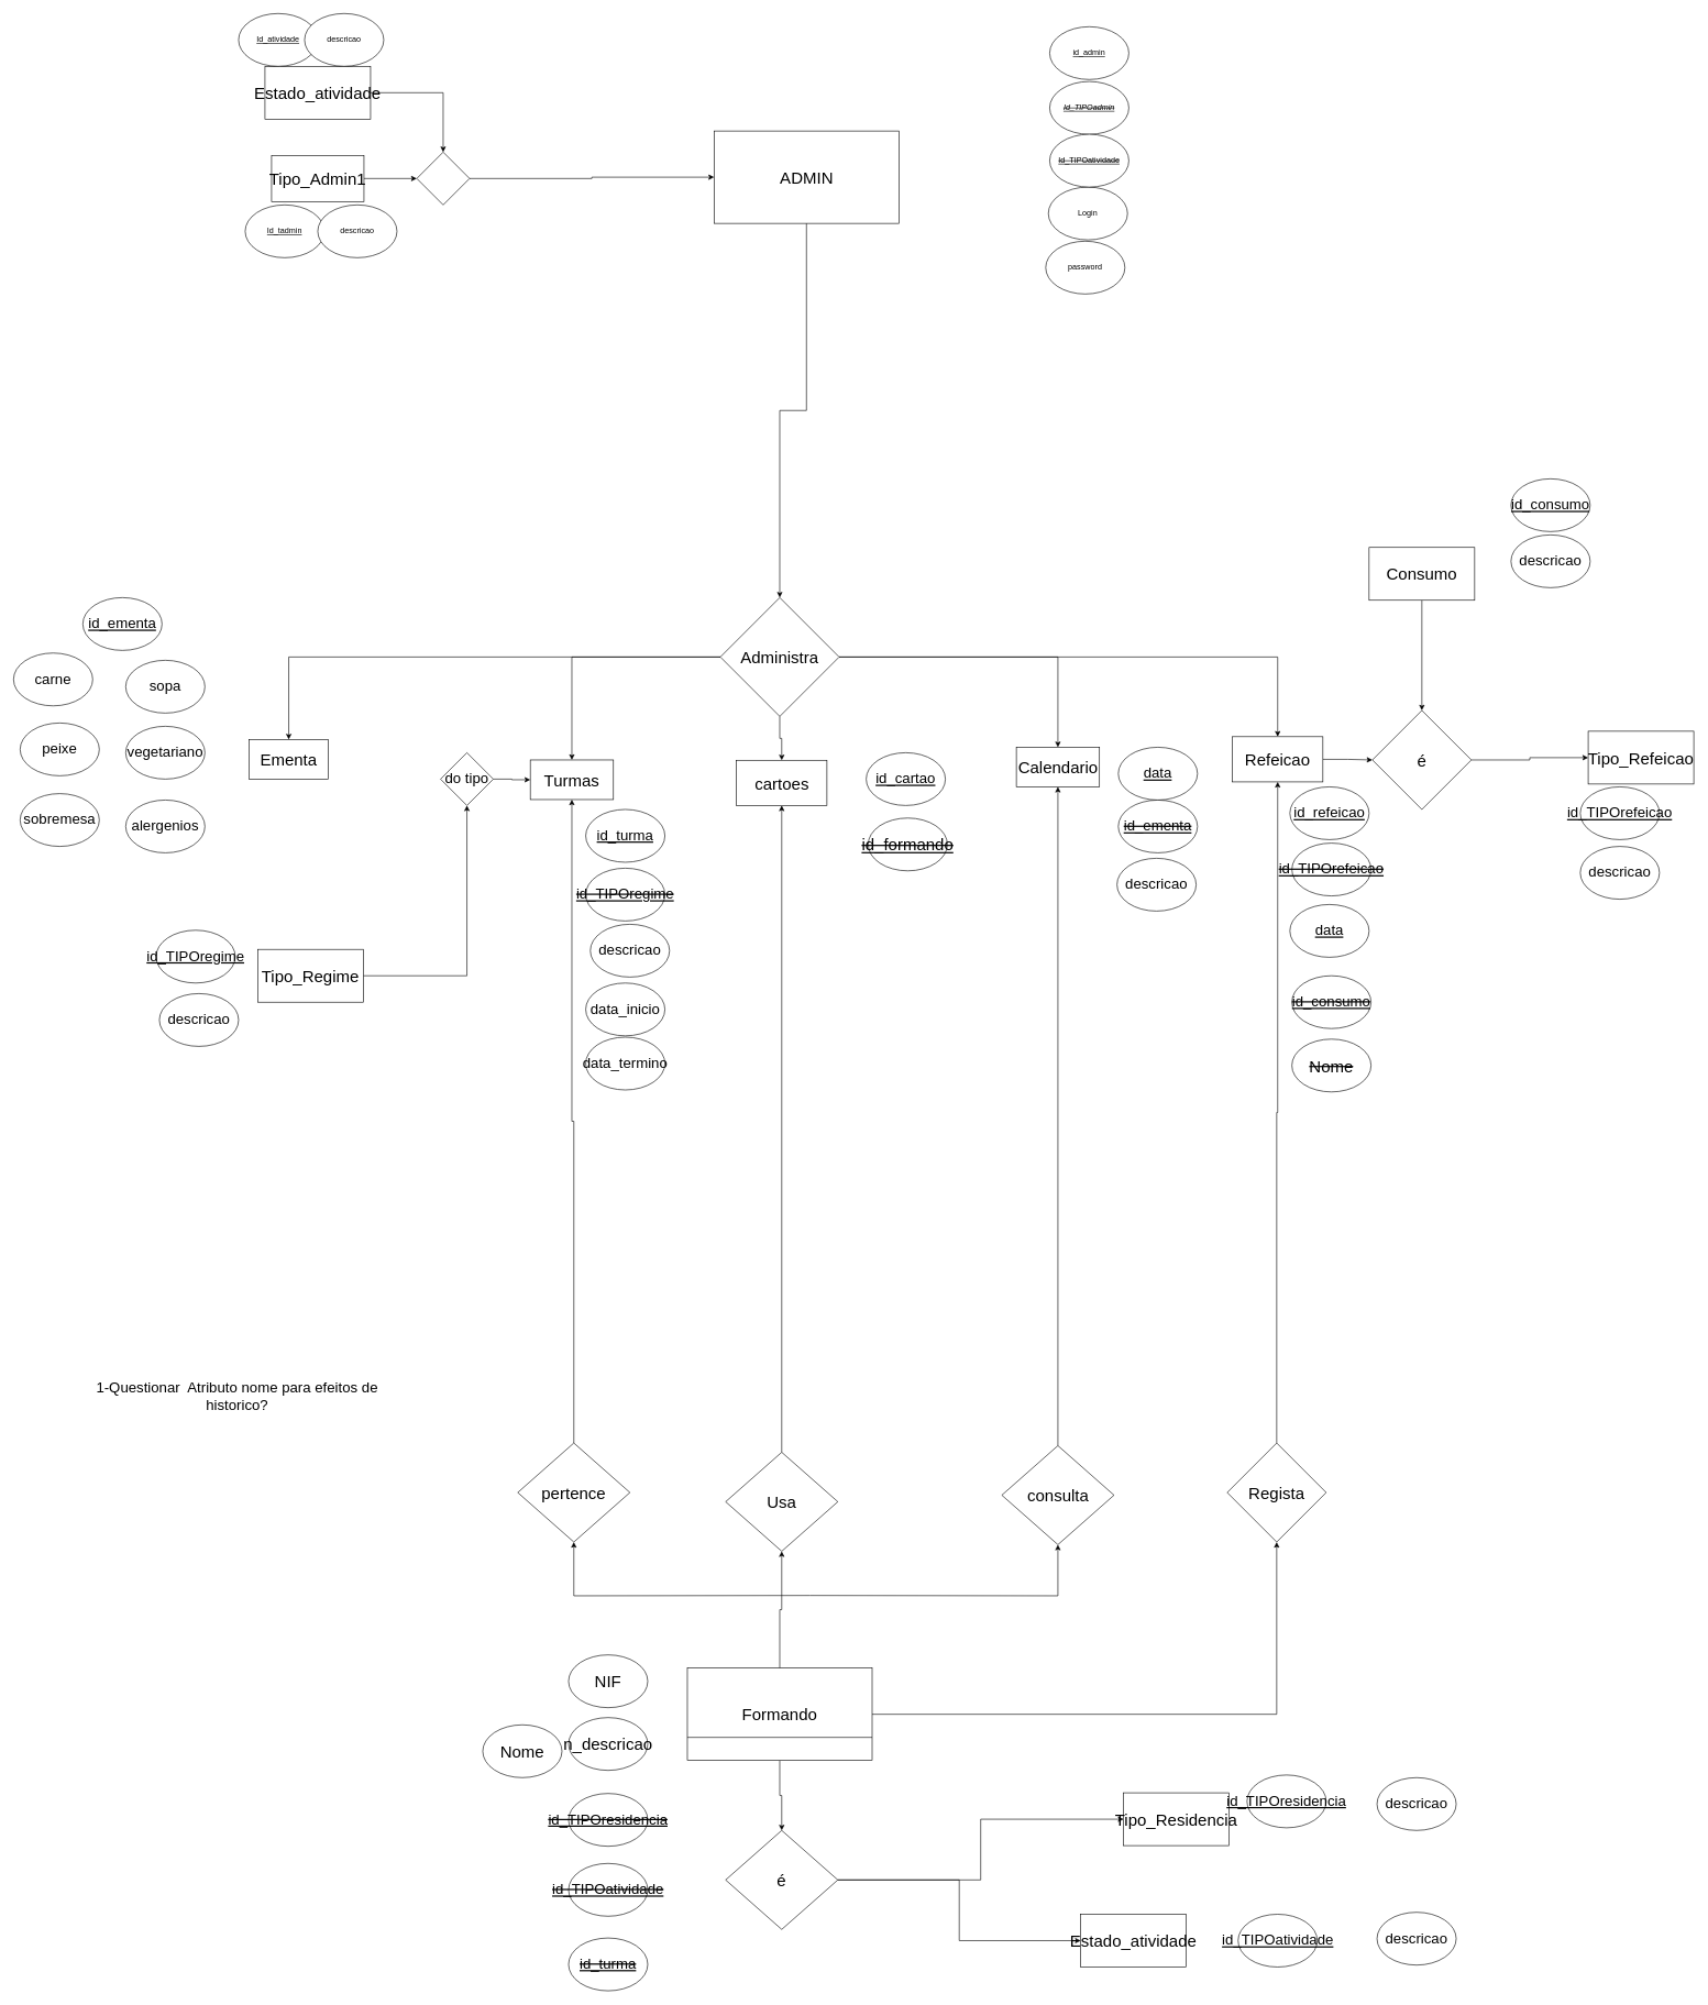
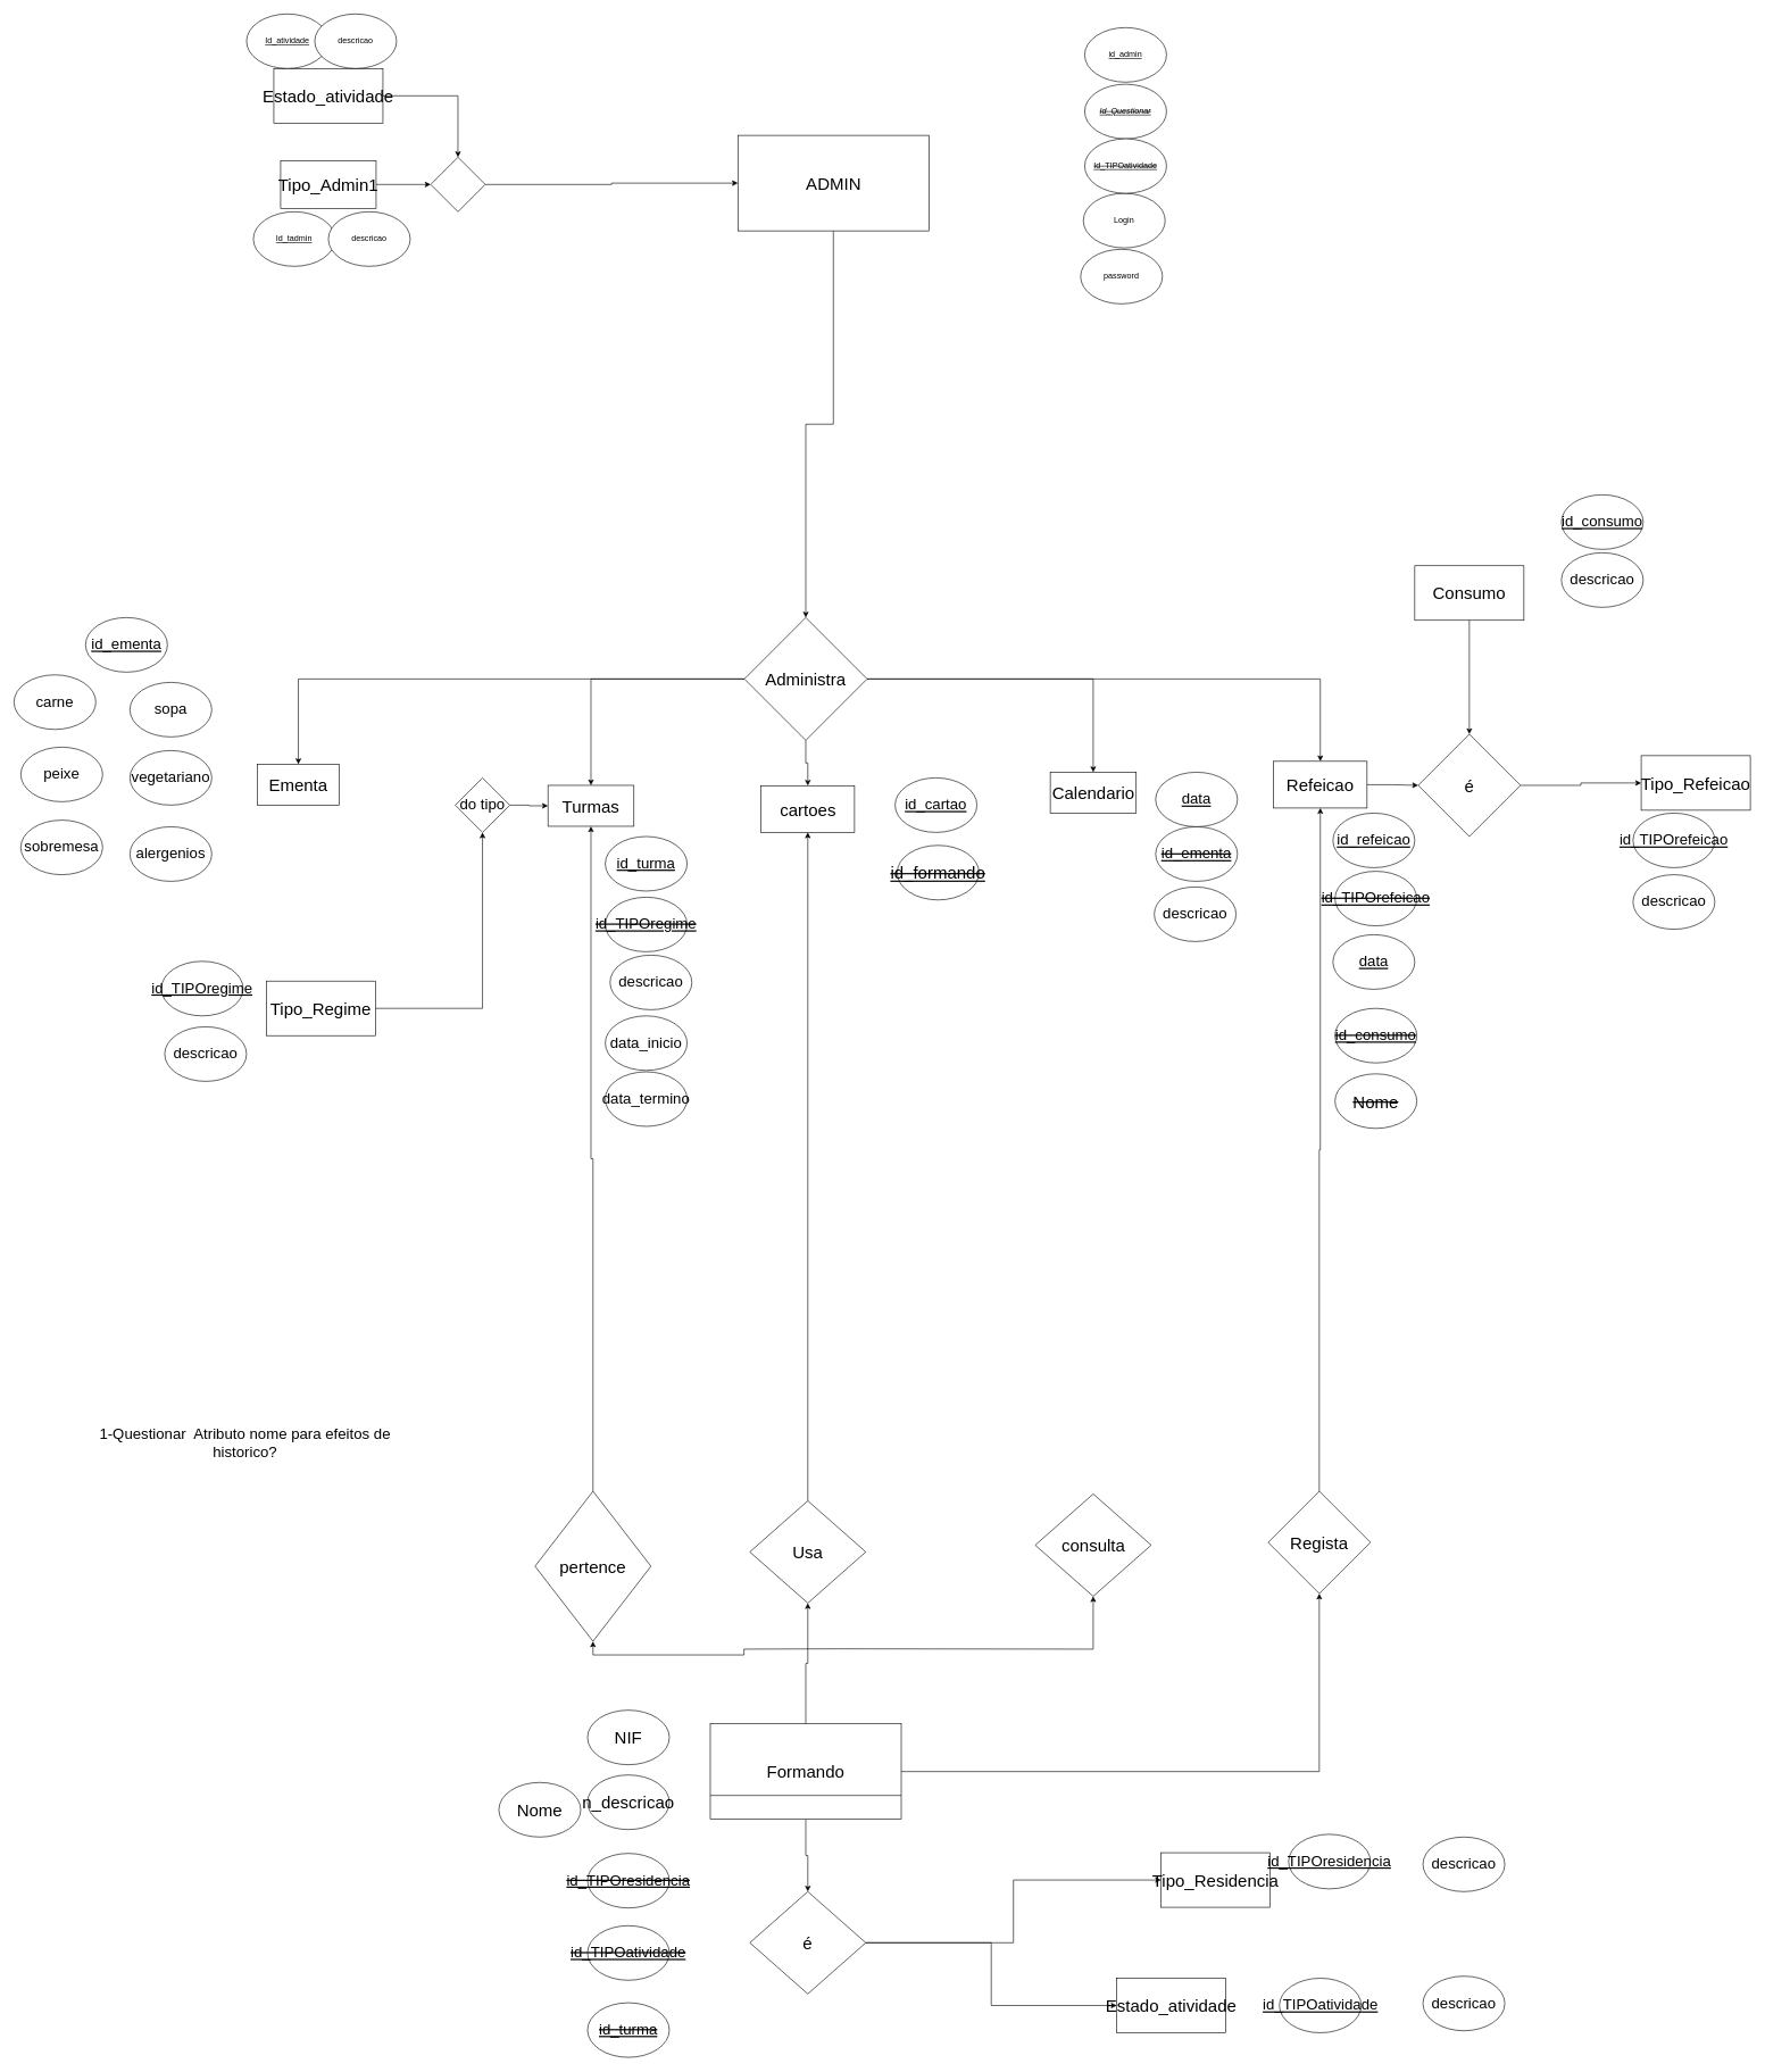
- <mxCell id="45" value="&lt;i style=&quot;&quot;&gt;&lt;u&gt;&lt;strike&gt;Id_TIPOadmin&lt;/strike&gt;&lt;/u&gt;&lt;/i&gt;" style="ellipse;whiteSpace=wrap;html=1;" parent="1" vertex="1"><mxGeometry x="1590" y="123" width="120" height="80" as="geometry" /></mxCell>
+ <mxCell id="45" value="&lt;i style=&quot;&quot;&gt;&lt;u&gt;&lt;strike&gt;Id_Questionar&lt;/strike&gt;&lt;/u&gt;&lt;/i&gt;" style="ellipse;whiteSpace=wrap;html=1;" parent="1" vertex="1"><mxGeometry x="1590" y="123" width="120" height="80" as="geometry" /></mxCell>
- <mxCell id="51" style="edgeStyle=orthogonalEdgeStyle;rounded=0;orthogonalLoop=1;jettySize=auto;html=1;entryX=0.5;entryY=1;entryDx=0;entryDy=0;fontSize=22;" parent="1" source="52" target="18" edge="1"><mxGeometry relative="1" as="geometry" /></mxCell>
- <mxCell id="50" value="pertence" style="rhombus;whiteSpace=wrap;html=1;fontSize=25;" parent="1" vertex="1"><mxGeometry x="784" y="2186" width="170" height="150" as="geometry" /></mxCell>
+ <mxCell id="50" value="pertence" style="rhombus;whiteSpace=wrap;html=1;fontSize=25;" parent="1" vertex="1"><mxGeometry x="784" y="2186" width="170" height="220" as="geometry" /></mxCell>
